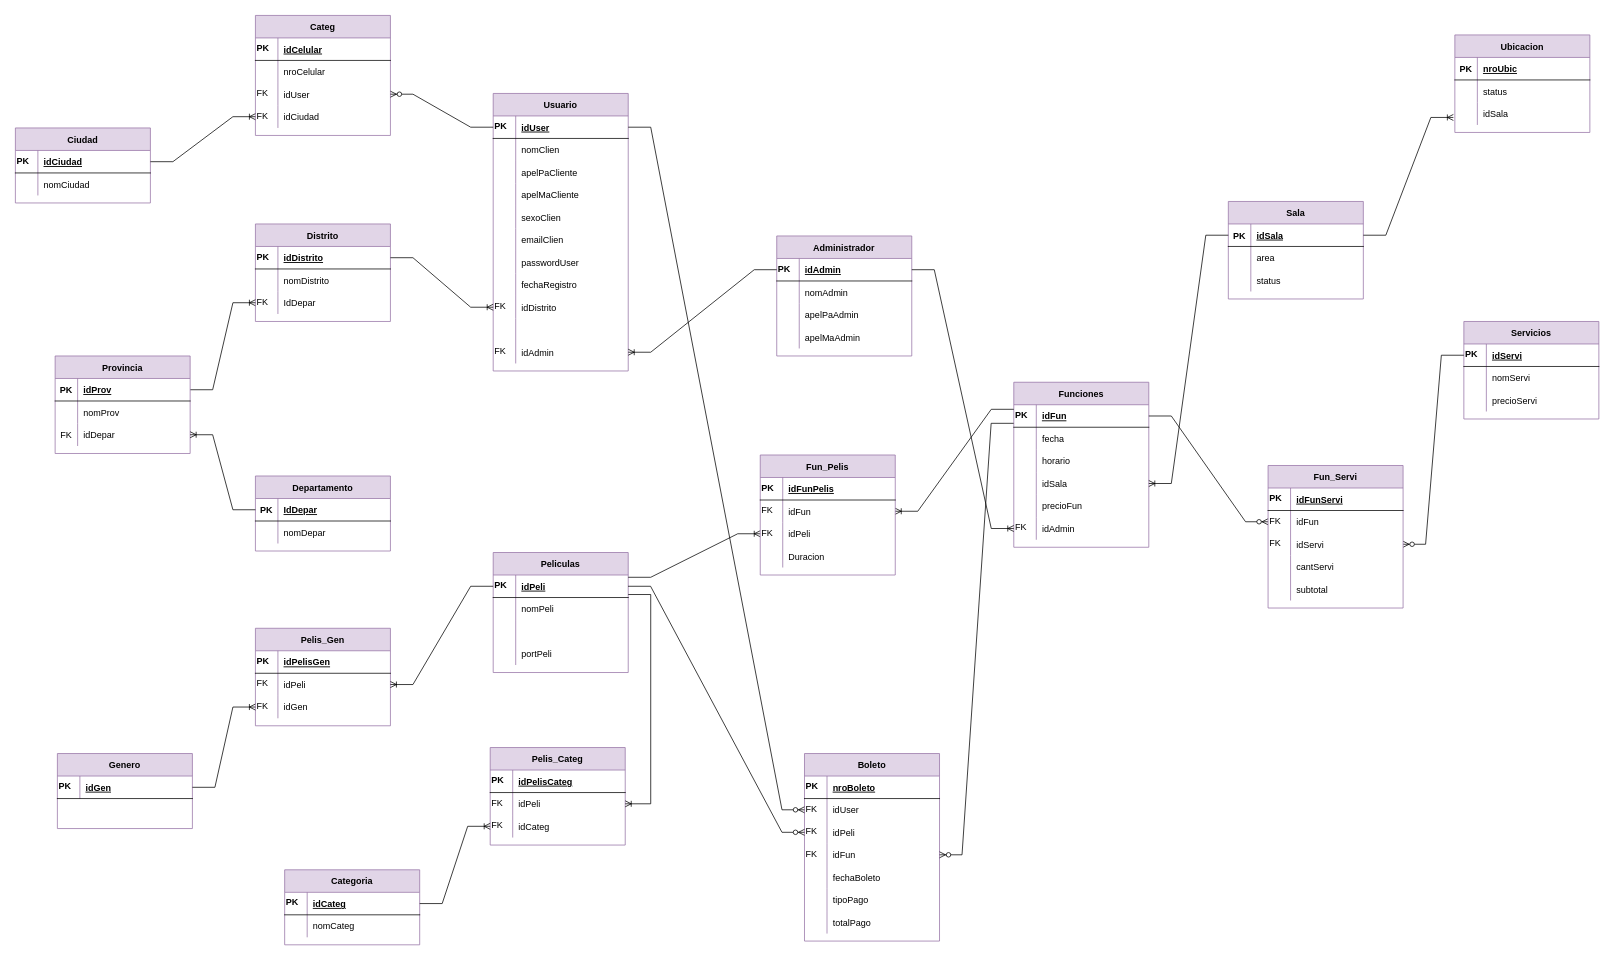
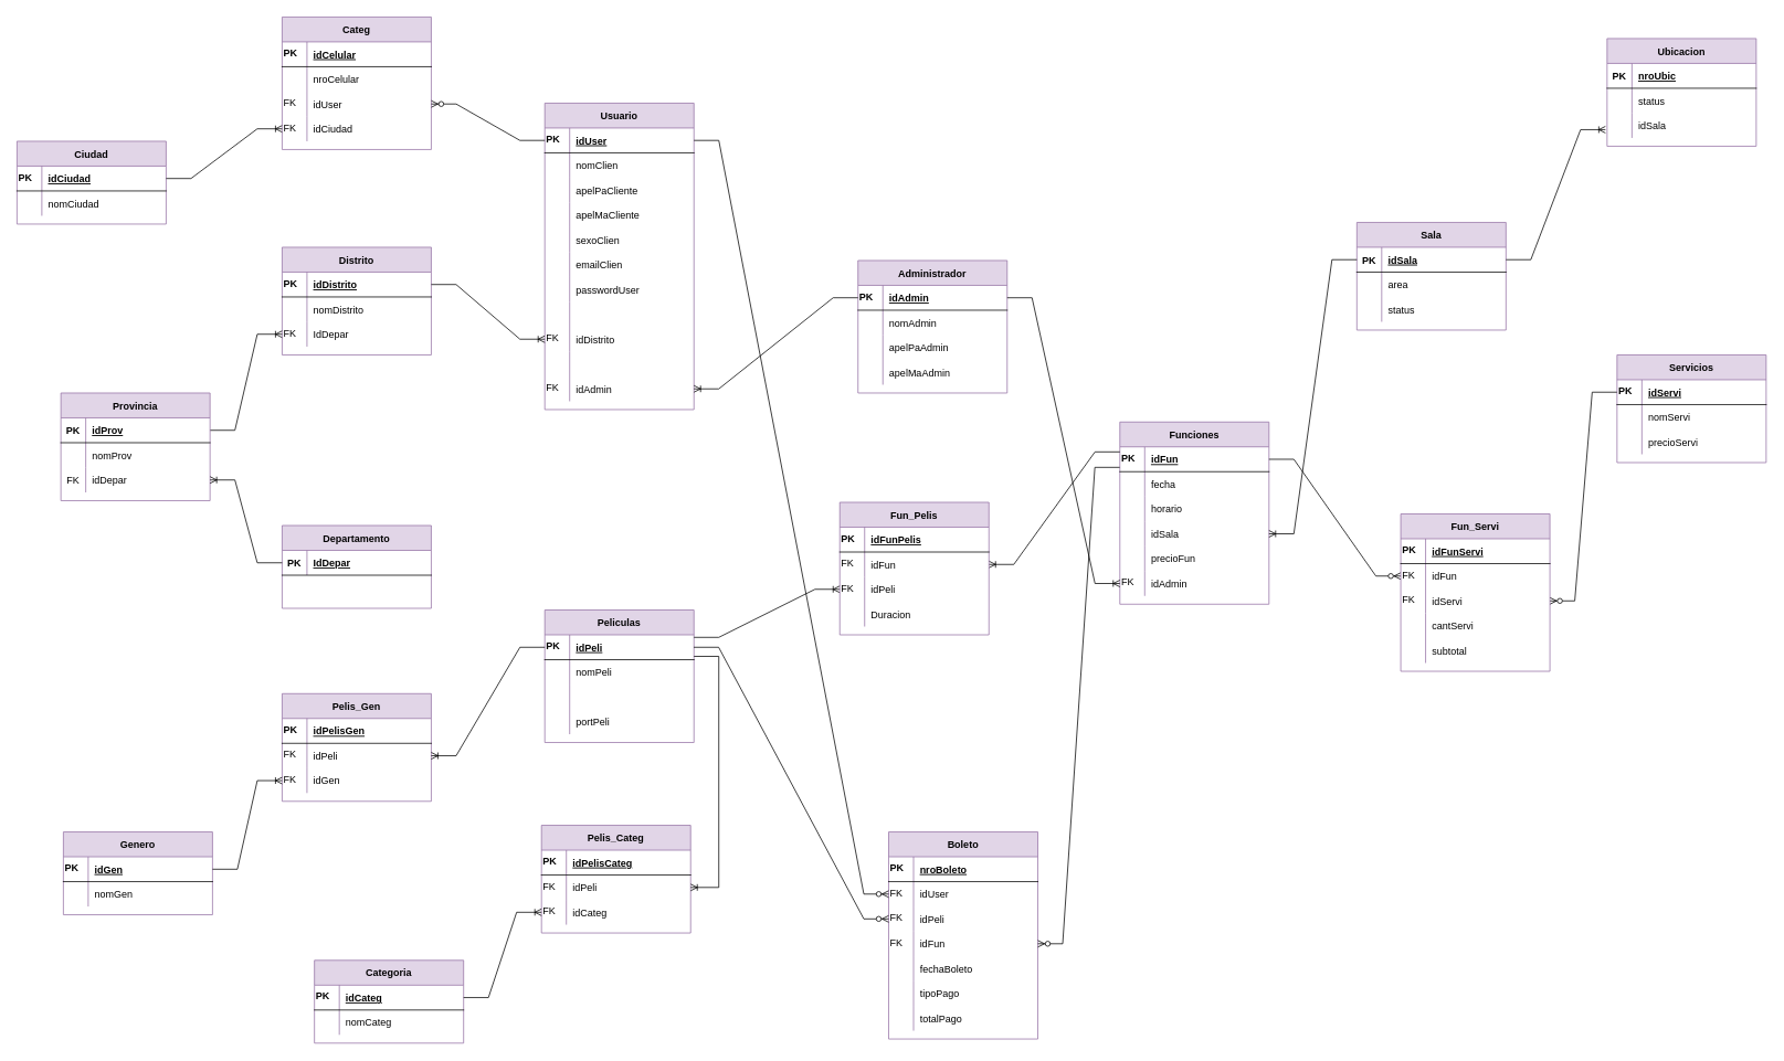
- <mxCell id="26" value="fechaRegistro" style="shape=partialRectangle;connectable=0;fillColor=none;top=0;left=0;bottom=0;right=0;align=left;spacingLeft=6;overflow=hidden;" parent="24" vertex="1"><mxGeometry x="30" width="150" height="30" as="geometry"><mxRectangle width="150" height="30" as="alternateBounds" /></mxGeometry></mxCell>
- <mxCell id="237" value="nomDepar" style="shape=partialRectangle;connectable=0;fillColor=none;top=0;left=0;bottom=0;right=0;align=left;spacingLeft=6;overflow=hidden;" parent="235" vertex="1"><mxGeometry x="30" width="150" height="30" as="geometry"><mxRectangle width="150" height="30" as="alternateBounds" /></mxGeometry></mxCell>
+ <mxCell id="115" value="nomGen" style="shape=partialRectangle;connectable=0;fillColor=none;top=0;left=0;bottom=0;right=0;align=left;spacingLeft=6;overflow=hidden;" parent="113" vertex="1"><mxGeometry x="30" width="150" height="30" as="geometry"><mxRectangle width="150" height="30" as="alternateBounds" /></mxGeometry></mxCell>
